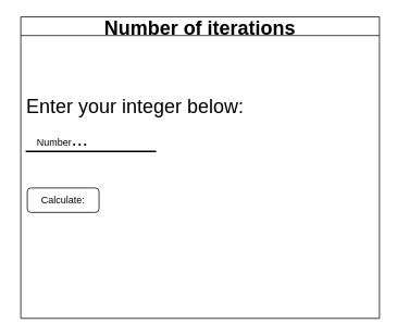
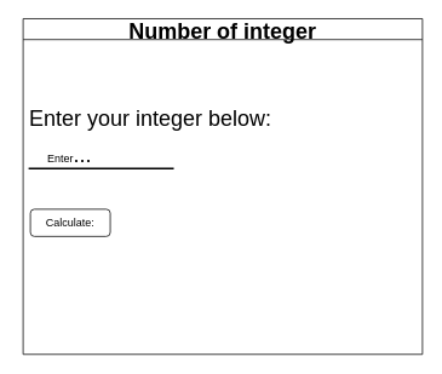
- <mxCell id="2" value="Number of iterations" style="swimlane;fontSize=24;" vertex="1" parent="1"><mxGeometry x="25" y="20" width="440" height="370" as="geometry" /></mxCell>
+ <mxCell id="2" value="Number of integer" style="swimlane;fontSize=24;" vertex="1" parent="1"><mxGeometry x="25" y="20" width="440" height="370" as="geometry" /></mxCell>
- <mxCell id="4" value="&lt;font style=&quot;font-size: 12px;&quot;&gt;Number&lt;/font&gt;..." style="text;html=1;align=center;verticalAlign=middle;resizable=0;points=[];autosize=1;strokeColor=none;fillColor=none;fontSize=24;" vertex="1" parent="2"><mxGeometry x="6" y="130" width="90" height="40" as="geometry" /></mxCell>
+ <mxCell id="4" value="&lt;font style=&quot;font-size: 12px;&quot;&gt;Enter&lt;/font&gt;..." style="text;html=1;align=center;verticalAlign=middle;resizable=0;points=[];autosize=1;strokeColor=none;fillColor=none;fontSize=24;" vertex="1" parent="2"><mxGeometry x="6" y="130" width="90" height="40" as="geometry" /></mxCell>
